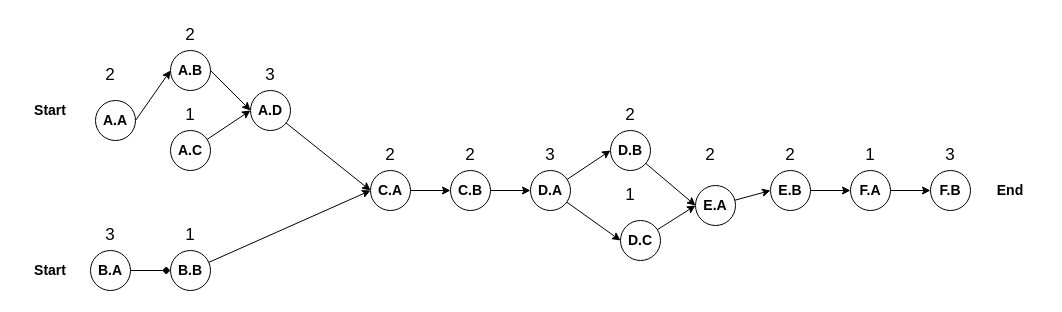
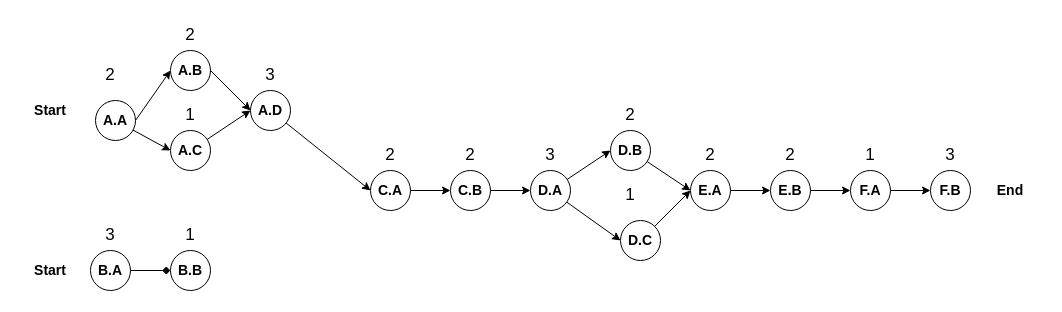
+ <mxCell id="3" style="edgeStyle=none;rounded=0;orthogonalLoop=1;jettySize=auto;html=1;entryX=0;entryY=0.5;entryDx=0;entryDy=0;fontSize=17;" edge="1" parent="1" source="4" target="14"><mxGeometry relative="1" as="geometry" /></mxCell>
- <mxCell id="41" value="&lt;b&gt;&lt;font style=&quot;font-size: 14px;&quot;&gt;E.A&lt;/font&gt;&lt;/b&gt;" style="ellipse;whiteSpace=wrap;html=1;aspect=fixed;" vertex="1" parent="1"><mxGeometry x="695" y="185" width="40" height="40" as="geometry" /></mxCell>
+ <mxCell id="41" value="&lt;b&gt;&lt;font style=&quot;font-size: 14px;&quot;&gt;E.A&lt;/font&gt;&lt;/b&gt;" style="ellipse;whiteSpace=wrap;html=1;aspect=fixed;" vertex="1" parent="1"><mxGeometry x="690" y="170" width="40" height="40" as="geometry" /></mxCell>
- <mxCell id="20" style="edgeStyle=none;rounded=0;orthogonalLoop=1;jettySize=auto;html=1;entryX=0;entryY=0.5;entryDx=0;entryDy=0;fontSize=17;" edge="1" parent="1" source="21" target="25"><mxGeometry relative="1" as="geometry" /></mxCell>
